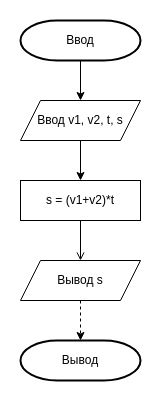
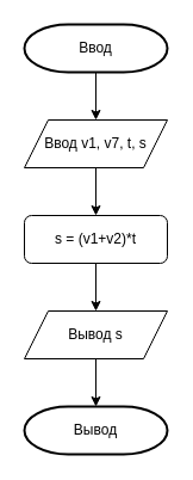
- <mxCell id="5" value="Ввод v1, v2, t, s" style="shape=parallelogram;perimeter=parallelogramPerimeter;whiteSpace=wrap;html=1;fixedSize=1;" vertex="1" parent="1"><mxGeometry x="20" y="100" width="120" height="40" as="geometry" /></mxCell>
+ <mxCell id="5" value="Ввод v1, v7, t, s" style="shape=parallelogram;perimeter=parallelogramPerimeter;whiteSpace=wrap;html=1;fixedSize=1;" vertex="1" parent="1"><mxGeometry x="20" y="100" width="120" height="40" as="geometry" /></mxCell>
- <mxCell id="7" value="s = (v1+v2)*t" style="rounded=0;whiteSpace=wrap;html=1;" vertex="1" parent="1"><mxGeometry x="20" y="180" width="120" height="40" as="geometry" /></mxCell>
+ <mxCell id="7" value="s = (v1+v2)*t" style="whiteSpace=wrap;html=1;rounded=1;" vertex="1" parent="1"><mxGeometry x="20" y="180" width="120" height="40" as="geometry" /></mxCell>
- <mxCell id="6" style="edgeStyle=orthogonalEdgeStyle;rounded=0;orthogonalLoop=1;jettySize=auto;html=1;entryX=0.5;entryY=0;entryDx=0;entryDy=0;endArrow=open;" edge="1" parent="1" source="7" target="9"><mxGeometry relative="1" as="geometry" /></mxCell>
+ <mxCell id="6" style="edgeStyle=orthogonalEdgeStyle;rounded=0;orthogonalLoop=1;jettySize=auto;html=1;entryX=0.5;entryY=0;entryDx=0;entryDy=0;" edge="1" parent="1" source="7" target="9"><mxGeometry relative="1" as="geometry" /></mxCell>
- <mxCell id="8" style="edgeStyle=orthogonalEdgeStyle;rounded=0;orthogonalLoop=1;jettySize=auto;html=1;dashed=1;" edge="1" parent="1" source="9" target="10"><mxGeometry relative="1" as="geometry" /></mxCell>
+ <mxCell id="8" style="edgeStyle=orthogonalEdgeStyle;rounded=0;orthogonalLoop=1;jettySize=auto;html=1;" edge="1" parent="1" source="9" target="10"><mxGeometry relative="1" as="geometry" /></mxCell>
